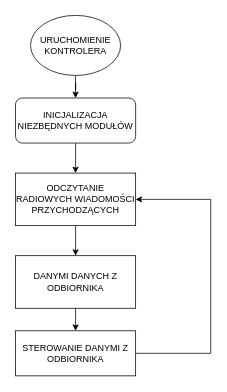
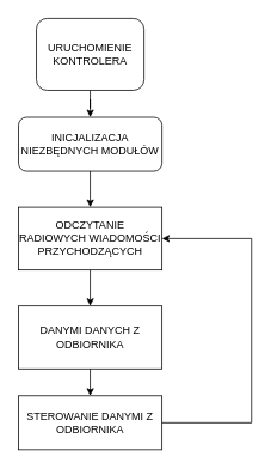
- <mxCell id="3" value="URUCHOMIENIE&lt;br&gt;KONTROLERA" style="ellipse;whiteSpace=wrap;html=1;" parent="1" vertex="1"><mxGeometry x="40" y="20" width="120" height="80" as="geometry" /></mxCell>
+ <mxCell id="3" value="URUCHOMIENIE&lt;br&gt;KONTROLERA" style="whiteSpace=wrap;html=1;rounded=1;" parent="1" vertex="1"><mxGeometry x="40" y="20" width="120" height="80" as="geometry" /></mxCell>
